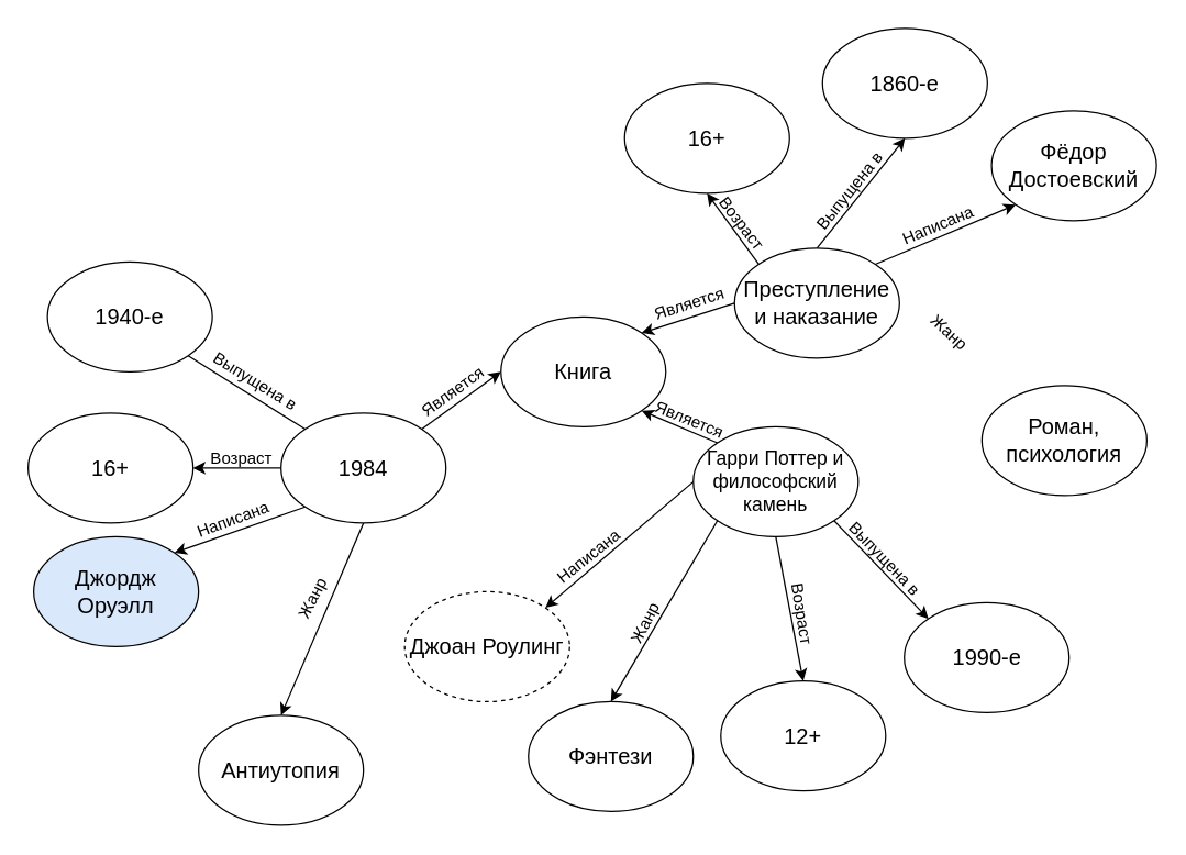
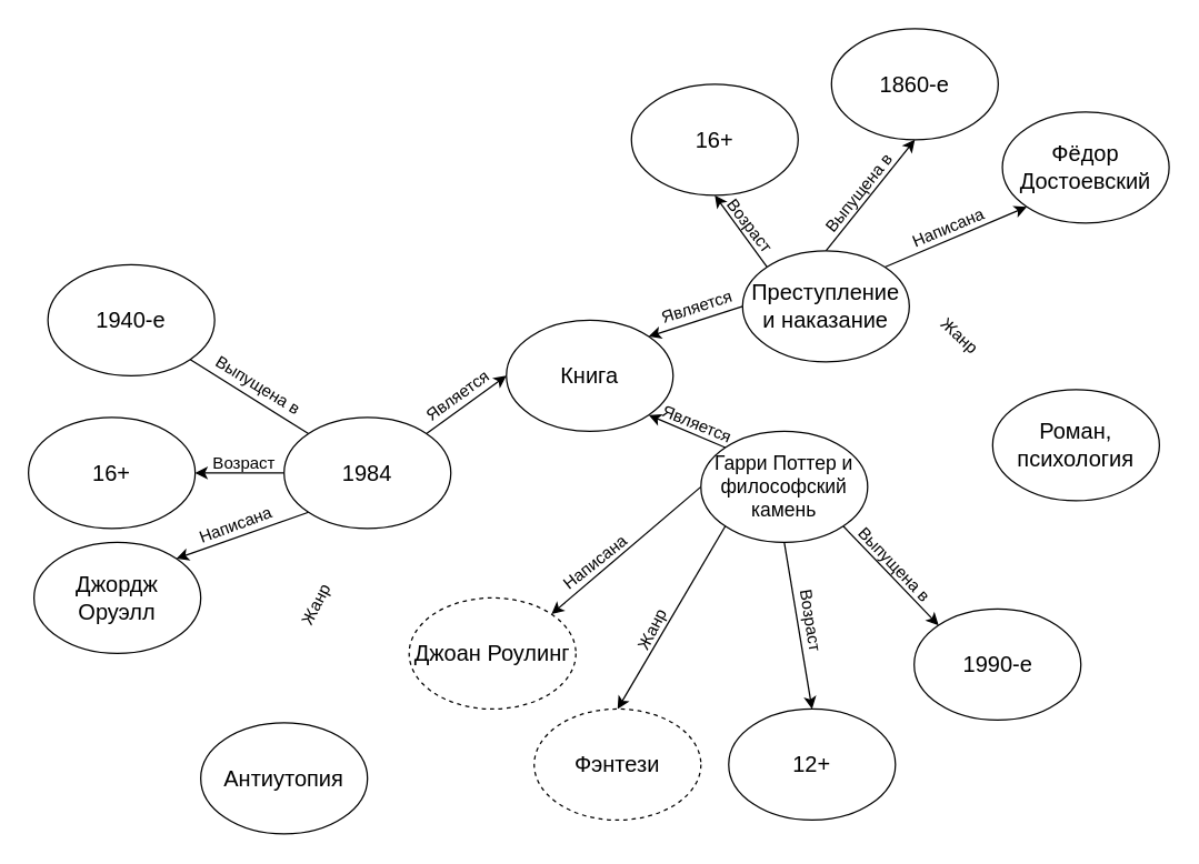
- <mxCell id="20" value="&lt;span style=&quot;font-size: 16px;&quot;&gt;Джордж Оруэлл&lt;/span&gt;" style="ellipse;whiteSpace=wrap;html=1;fillColor=#dae8fc;" parent="1" vertex="1"><mxGeometry x="24" y="390" width="120" height="80" as="geometry" /></mxCell>
+ <mxCell id="20" value="&lt;span style=&quot;font-size: 16px;&quot;&gt;Джордж Оруэлл&lt;/span&gt;" style="ellipse;whiteSpace=wrap;html=1;" parent="1" vertex="1"><mxGeometry x="24" y="390" width="120" height="80" as="geometry" /></mxCell>
- <mxCell id="4" style="rounded=0;orthogonalLoop=1;jettySize=auto;html=1;exitX=0.5;exitY=1;exitDx=0;exitDy=0;entryX=0.5;entryY=0;entryDx=0;entryDy=0;" parent="1" source="8" target="23" edge="1"><mxGeometry relative="1" as="geometry" /></mxCell>
- <mxCell id="24" value="&lt;font style=&quot;font-size: 16px;&quot;&gt;12+&lt;/font&gt;" style="ellipse;whiteSpace=wrap;html=1;" parent="1" vertex="1"><mxGeometry x="524" y="495" width="120" height="80" as="geometry" /></mxCell>
+ <mxCell id="24" value="&lt;font style=&quot;font-size: 16px;&quot;&gt;12+&lt;/font&gt;" style="ellipse;whiteSpace=wrap;html=1;" parent="1" vertex="1"><mxGeometry x="524" y="510" width="120" height="80" as="geometry" /></mxCell>
- <mxCell id="40" value="&lt;font style=&quot;font-size: 16px;&quot;&gt;Фэнтези&lt;/font&gt;" style="ellipse;whiteSpace=wrap;html=1;" vertex="1" parent="1"><mxGeometry x="384" y="510" width="120" height="80" as="geometry" /></mxCell>
+ <mxCell id="40" value="&lt;font style=&quot;font-size: 16px;&quot;&gt;Фэнтези&lt;/font&gt;" style="ellipse;whiteSpace=wrap;html=1;dashed=1;" vertex="1" parent="1"><mxGeometry x="384" y="510" width="120" height="80" as="geometry" /></mxCell>
